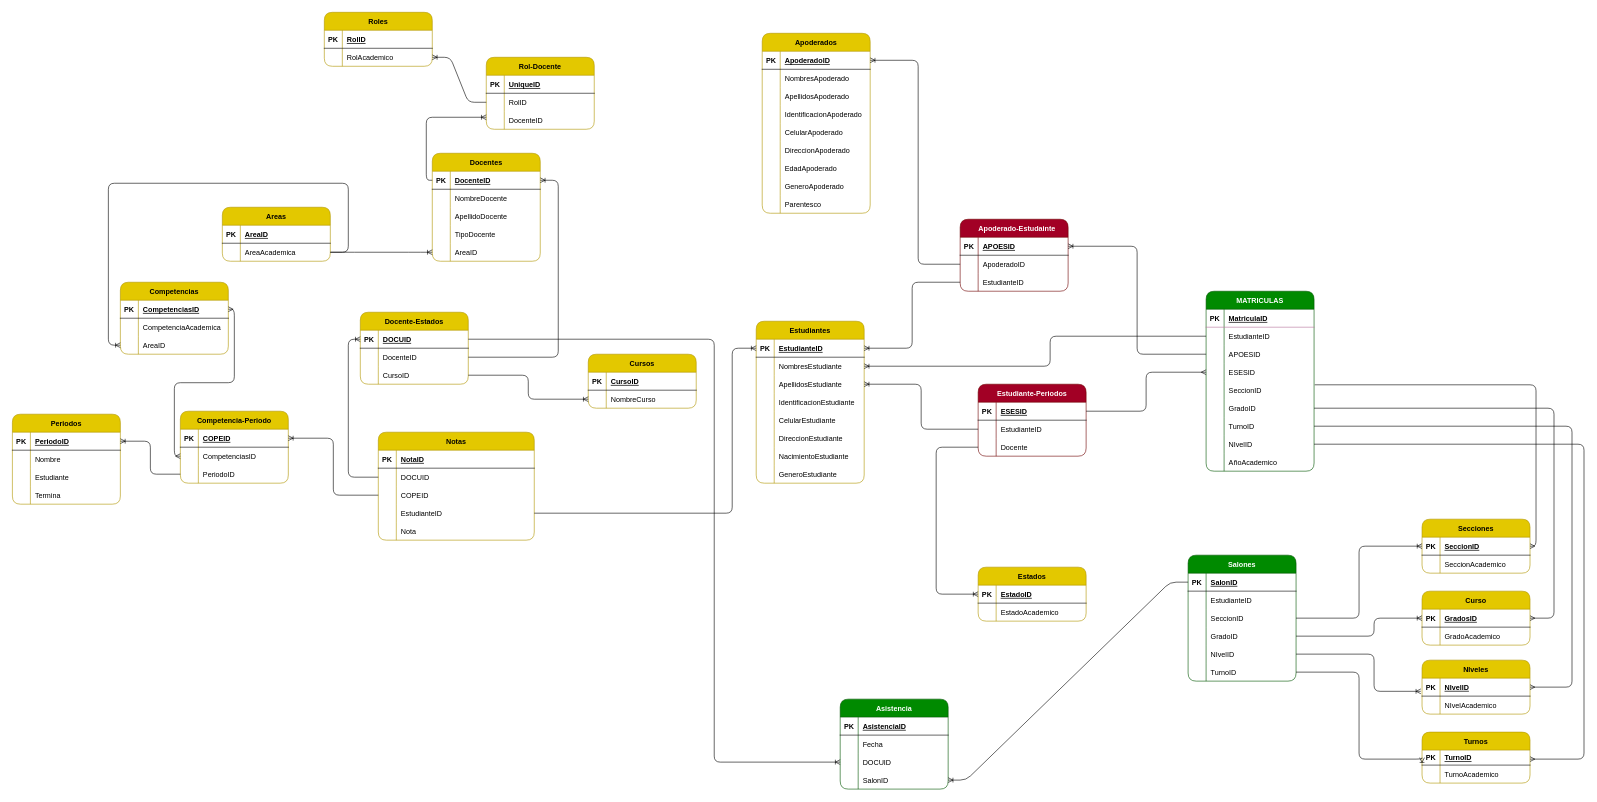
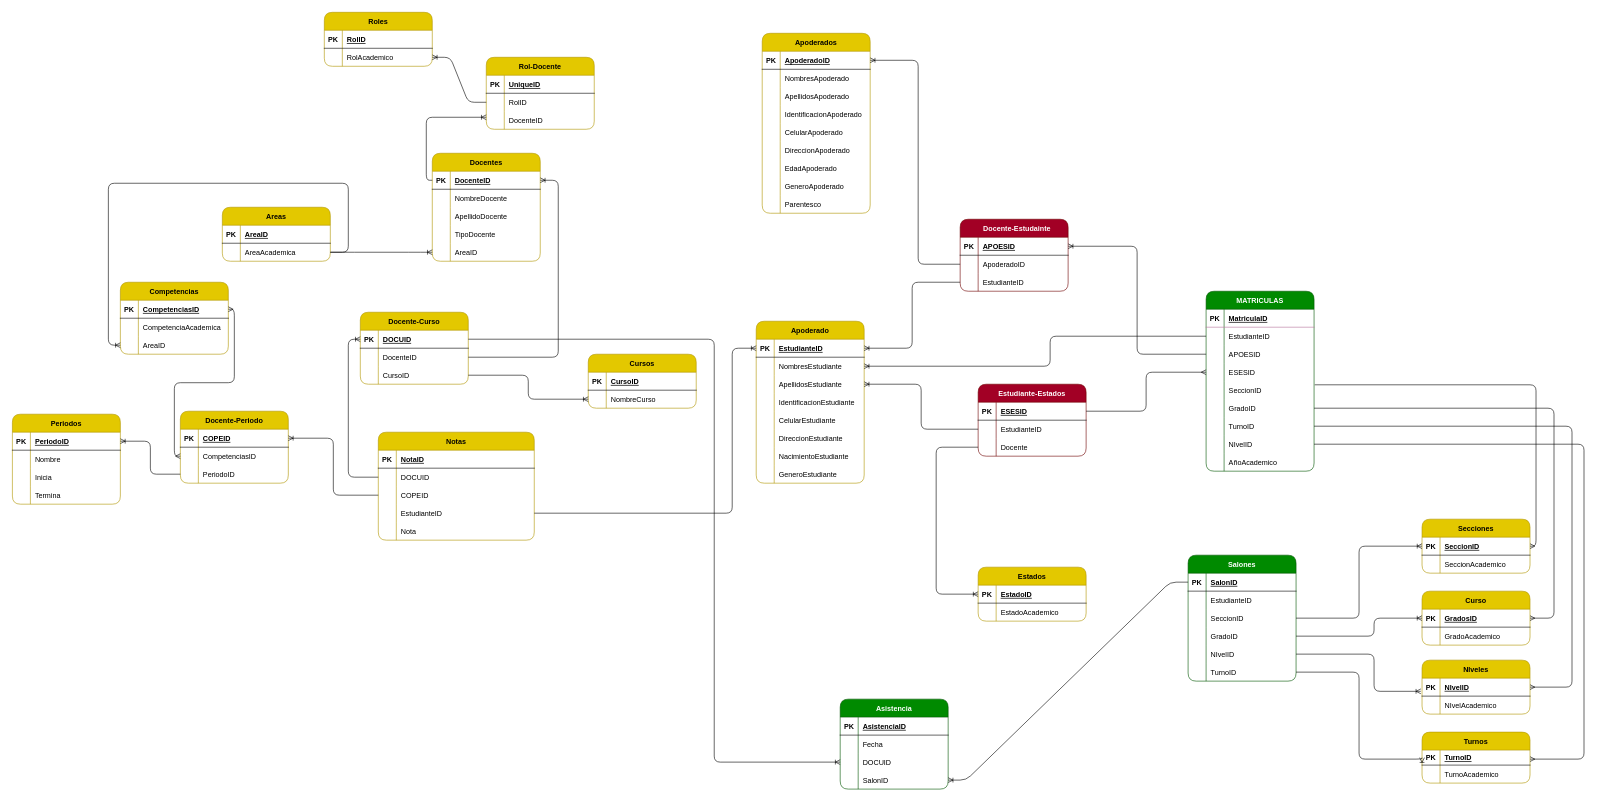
- <mxCell id="132" value="   Apoderado-Estudainte" style="shape=table;startSize=30;container=1;collapsible=1;childLayout=tableLayout;fixedRows=1;rowLines=0;fontStyle=1;align=center;resizeLast=1;strokeColor=#6F0000;fillColor=#a20025;fontColor=#ffffff;rounded=1;" vertex="1" parent="1"><mxGeometry x="1600" y="365" width="180" height="120" as="geometry" /></mxCell>
+ <mxCell id="132" value="   Docente-Estudainte" style="shape=table;startSize=30;container=1;collapsible=1;childLayout=tableLayout;fixedRows=1;rowLines=0;fontStyle=1;align=center;resizeLast=1;strokeColor=#6F0000;fillColor=#a20025;fontColor=#ffffff;rounded=1;" vertex="1" parent="1"><mxGeometry x="1600" y="365" width="180" height="120" as="geometry" /></mxCell>
- <mxCell id="226" value="Docente-Estados" style="shape=table;startSize=30;container=1;collapsible=1;childLayout=tableLayout;fixedRows=1;rowLines=0;fontStyle=1;align=center;resizeLast=1;rounded=1;fillColor=#e3c800;fontColor=#000000;strokeColor=#B09500;" vertex="1" parent="1"><mxGeometry x="600" y="520" width="180" height="120" as="geometry" /></mxCell>
+ <mxCell id="226" value="Docente-Curso" style="shape=table;startSize=30;container=1;collapsible=1;childLayout=tableLayout;fixedRows=1;rowLines=0;fontStyle=1;align=center;resizeLast=1;rounded=1;fillColor=#e3c800;fontColor=#000000;strokeColor=#B09500;" vertex="1" parent="1"><mxGeometry x="600" y="520" width="180" height="120" as="geometry" /></mxCell>
- <mxCell id="2" value="Estudiantes" style="shape=table;startSize=30;container=1;collapsible=1;childLayout=tableLayout;fixedRows=1;rowLines=0;fontStyle=1;align=center;resizeLast=1;rounded=1;fillColor=#e3c800;fontColor=#000000;strokeColor=#B09500;" vertex="1" parent="1"><mxGeometry x="1260" y="535" width="180" height="270" as="geometry"><mxRectangle x="-680" y="855" width="70" height="30" as="alternateBounds" /></mxGeometry></mxCell>
+ <mxCell id="2" value="Apoderado" style="shape=table;startSize=30;container=1;collapsible=1;childLayout=tableLayout;fixedRows=1;rowLines=0;fontStyle=1;align=center;resizeLast=1;rounded=1;fillColor=#e3c800;fontColor=#000000;strokeColor=#B09500;" vertex="1" parent="1"><mxGeometry x="1260" y="535" width="180" height="270" as="geometry"><mxRectangle x="-680" y="855" width="70" height="30" as="alternateBounds" /></mxGeometry></mxCell>
- <mxCell id="144" value="Estudiante-Periodos" style="shape=table;startSize=30;container=1;collapsible=1;childLayout=tableLayout;fixedRows=1;rowLines=0;fontStyle=1;align=center;resizeLast=1;fillColor=#a20025;strokeColor=#6F0000;fontColor=#ffffff;rounded=1;" vertex="1" parent="1"><mxGeometry x="1630" y="640" width="180" height="120" as="geometry" /></mxCell>
+ <mxCell id="144" value="Estudiante-Estados" style="shape=table;startSize=30;container=1;collapsible=1;childLayout=tableLayout;fixedRows=1;rowLines=0;fontStyle=1;align=center;resizeLast=1;fillColor=#a20025;strokeColor=#6F0000;fontColor=#ffffff;rounded=1;" vertex="1" parent="1"><mxGeometry x="1630" y="640" width="180" height="120" as="geometry" /></mxCell>
- <mxCell id="238" value="Competencia-Periodo" style="shape=table;startSize=30;container=1;collapsible=1;childLayout=tableLayout;fixedRows=1;rowLines=0;fontStyle=1;align=center;resizeLast=1;rounded=1;fillColor=#e3c800;fontColor=#000000;strokeColor=#B09500;" vertex="1" parent="1"><mxGeometry x="300" y="685" width="180" height="120" as="geometry" /></mxCell>
+ <mxCell id="238" value="Docente-Periodo" style="shape=table;startSize=30;container=1;collapsible=1;childLayout=tableLayout;fixedRows=1;rowLines=0;fontStyle=1;align=center;resizeLast=1;rounded=1;fillColor=#e3c800;fontColor=#000000;strokeColor=#B09500;" vertex="1" parent="1"><mxGeometry x="300" y="685" width="180" height="120" as="geometry" /></mxCell>
- <mxCell id="221" value="Estudiante" style="shape=partialRectangle;connectable=0;fillColor=none;top=0;left=0;bottom=0;right=0;align=left;spacingLeft=6;overflow=hidden;rounded=1;" vertex="1" parent="219"><mxGeometry x="30" width="150" height="30" as="geometry"><mxRectangle width="150" height="30" as="alternateBounds" /></mxGeometry></mxCell>
+ <mxCell id="221" value="Inicia" style="shape=partialRectangle;connectable=0;fillColor=none;top=0;left=0;bottom=0;right=0;align=left;spacingLeft=6;overflow=hidden;rounded=1;" vertex="1" parent="219"><mxGeometry x="30" width="150" height="30" as="geometry"><mxRectangle width="150" height="30" as="alternateBounds" /></mxGeometry></mxCell>
